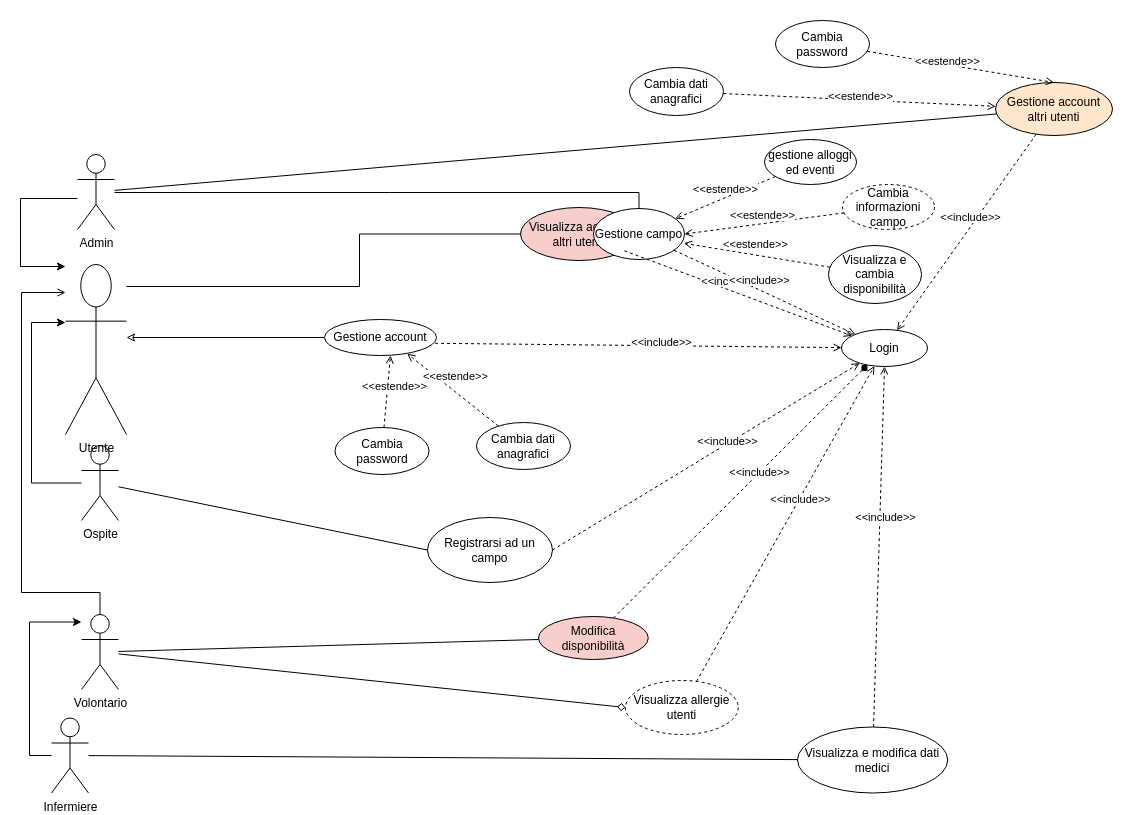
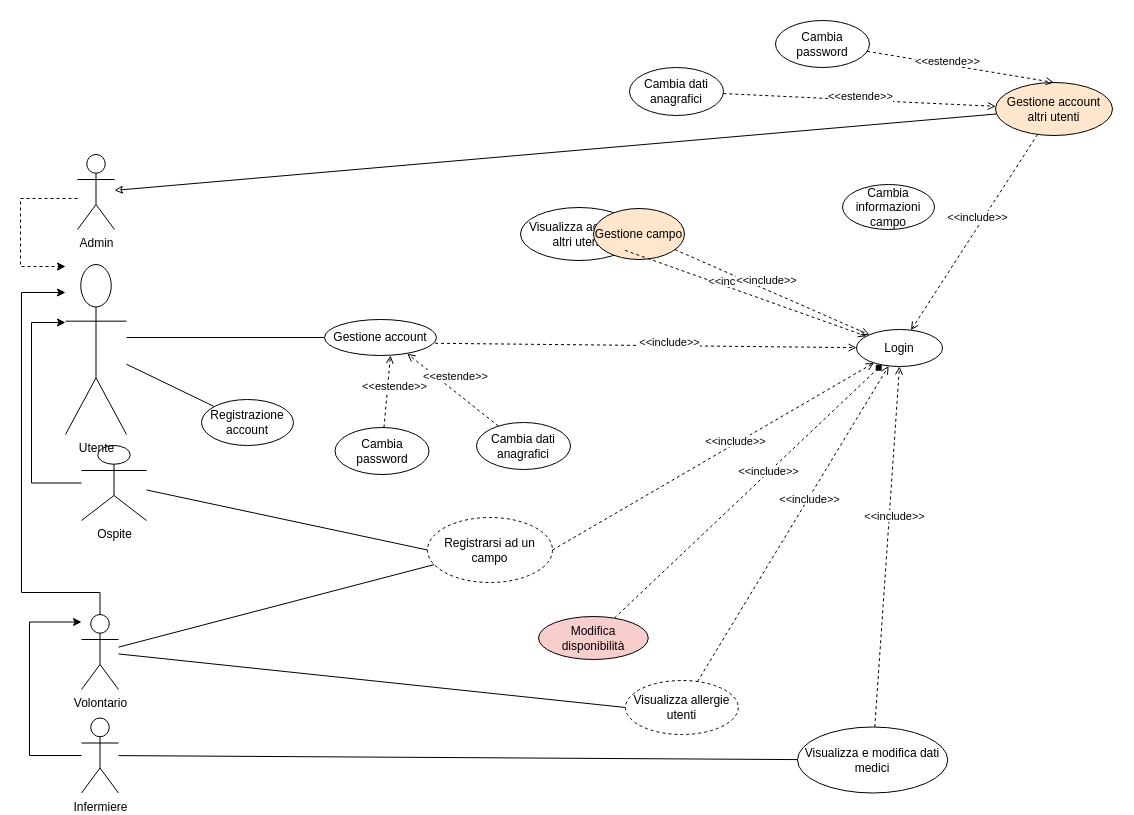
- <mxCell id="51" value="gestione alloggi ed eventi" style="ellipse;whiteSpace=wrap;html=1;" vertex="1" parent="1"><mxGeometry x="764" y="139" width="92" height="45" as="geometry" /></mxCell>
- <mxCell id="30" style="rounded=0;orthogonalLoop=1;jettySize=auto;html=1;labelBackgroundColor=#FFFFFF;endArrow=none;endFill=0;" parent="1" source="31" target="29" edge="1"><mxGeometry relative="1" as="geometry"><mxPoint x="395.06" y="620" as="targetPoint" /></mxGeometry></mxCell>
+ <mxCell id="30" style="rounded=0;orthogonalLoop=1;jettySize=auto;html=1;labelBackgroundColor=#FFFFFF;endArrow=classic;endFill=0;" parent="1" source="31" target="29" edge="1"><mxGeometry relative="1" as="geometry"><mxPoint x="395.06" y="620" as="targetPoint" /></mxGeometry></mxCell>
- <mxCell id="32" style="edgeStyle=orthogonalEdgeStyle;rounded=0;orthogonalLoop=1;jettySize=auto;html=1;labelBackgroundColor=#FFFFFF;endArrow=none;endFill=0;" parent="1" source="33" target="29" edge="1"><mxGeometry relative="1" as="geometry"><Array as="points"><mxPoint x="389" y="192" /><mxPoint x="389" y="192" /></Array></mxGeometry></mxCell>
- <mxCell id="52" value="&lt;span style=&quot;background-color: rgb(255, 255, 255);&quot;&gt;&amp;lt;&amp;lt;estende&amp;gt;&amp;gt;&lt;/span&gt;" style="edgeStyle=none;html=1;endArrow=open;verticalAlign=bottom;dashed=1;labelBackgroundColor=none;rounded=0;" edge="1" parent="1" source="51" target="33"><mxGeometry x="0.013" y="1" width="160" relative="1" as="geometry"><mxPoint x="798" y="189" as="sourcePoint" /><mxPoint x="638" y="211" as="targetPoint" /><mxPoint as="offset" /><Array as="points" /></mxGeometry></mxCell>
- <mxCell id="40" value="Cambia informazioni campo" style="ellipse;whiteSpace=wrap;html=1;dashed=1;" parent="1" vertex="1"><mxGeometry x="842" y="184" width="92" height="45" as="geometry" /></mxCell>
+ <mxCell id="40" value="Cambia informazioni campo" style="ellipse;whiteSpace=wrap;html=1;" parent="1" vertex="1"><mxGeometry x="842" y="184" width="92" height="45" as="geometry" /></mxCell>
- <mxCell id="28" style="edgeStyle=orthogonalEdgeStyle;rounded=0;orthogonalLoop=1;jettySize=auto;html=1;endArrow=classic;endFill=1;" parent="1" source="29" target="48" edge="1"><mxGeometry relative="1" as="geometry"><mxPoint x="39.609" y="-206.652" as="targetPoint" /><mxPoint x="83" y="-144" as="sourcePoint" /><Array as="points"><mxPoint x="20" y="198" /><mxPoint x="20" y="266" /></Array></mxGeometry></mxCell>
+ <mxCell id="28" style="edgeStyle=orthogonalEdgeStyle;rounded=0;orthogonalLoop=1;jettySize=auto;html=1;endArrow=classic;endFill=1;dashed=1;" parent="1" source="29" target="48" edge="1"><mxGeometry relative="1" as="geometry"><mxPoint x="39.609" y="-206.652" as="targetPoint" /><mxPoint x="83" y="-144" as="sourcePoint" /><Array as="points"><mxPoint x="20" y="198" /><mxPoint x="20" y="266" /></Array></mxGeometry></mxCell>
- <mxCell id="41" value="&lt;span style=&quot;background-color: rgb(255, 255, 255);&quot;&gt;&amp;lt;&amp;lt;estende&amp;gt;&amp;gt;&lt;/span&gt;" style="edgeStyle=none;html=1;endArrow=open;verticalAlign=bottom;dashed=1;labelBackgroundColor=none;rounded=0;entryX=1;entryY=0.5;entryDx=0;entryDy=0;" parent="1" source="40" target="33" edge="1"><mxGeometry x="0.013" y="1" width="160" relative="1" as="geometry"><mxPoint x="515.178" y="992.656" as="sourcePoint" /><mxPoint x="583.805" y="880.281" as="targetPoint" /><mxPoint as="offset" /><Array as="points" /></mxGeometry></mxCell>
- <mxCell id="12" value="Visualizza account altri utenti" style="ellipse;whiteSpace=wrap;html=1;fillColor=#f8cecc;" parent="1" vertex="1"><mxGeometry x="520" y="207" width="117" height="53" as="geometry" /></mxCell>
+ <mxCell id="12" value="Visualizza account altri utenti" style="ellipse;whiteSpace=wrap;html=1;" parent="1" vertex="1"><mxGeometry x="520" y="207" width="117" height="53" as="geometry" /></mxCell>
- <mxCell id="33" value="Gestione campo" style="ellipse;whiteSpace=wrap;html=1;" parent="1" vertex="1"><mxGeometry x="593" y="208" width="91" height="51" as="geometry" /></mxCell>
+ <mxCell id="33" value="Gestione campo" style="ellipse;whiteSpace=wrap;html=1;fillColor=#ffe6cc;" parent="1" vertex="1"><mxGeometry x="593" y="208" width="91" height="51" as="geometry" /></mxCell>
- <mxCell id="39" value="&lt;span style=&quot;background-color: rgb(255, 255, 255);&quot;&gt;&amp;lt;&amp;lt;estende&amp;gt;&amp;gt;&lt;/span&gt;" style="edgeStyle=none;html=1;endArrow=open;verticalAlign=bottom;dashed=1;labelBackgroundColor=none;rounded=0;entryX=0.992;entryY=0.682;entryDx=0;entryDy=0;entryPerimeter=0;" parent="1" source="38" target="33" edge="1"><mxGeometry x="0.032" y="-1" width="160" relative="1" as="geometry"><mxPoint x="644.43" y="952.5" as="sourcePoint" /><mxPoint x="548.81" y="868" as="targetPoint" /><mxPoint as="offset" /><Array as="points" /></mxGeometry></mxCell>
- <mxCell id="38" value="Visualizza e cambia disponibilità" style="ellipse;whiteSpace=wrap;html=1;" parent="1" vertex="1"><mxGeometry x="828" y="245" width="93" height="58" as="geometry" /></mxCell>
- <mxCell id="11" style="rounded=0;orthogonalLoop=1;jettySize=auto;html=1;labelBackgroundColor=#FFFFFF;endArrow=none;endFill=0;edgeStyle=orthogonalEdgeStyle;" parent="1" source="12" target="48" edge="1"><mxGeometry relative="1" as="geometry"><mxPoint x="309" y="240.714" as="targetPoint" /><Array as="points"><mxPoint x="359" y="286" /></Array></mxGeometry></mxCell>
- <mxCell id="14" style="edgeStyle=orthogonalEdgeStyle;rounded=0;orthogonalLoop=1;jettySize=auto;html=1;endArrow=open;endFill=1;" parent="1" source="16" target="48" edge="1"><mxGeometry relative="1" as="geometry"><mxPoint x="333" y="381" as="targetPoint" /><Array as="points"><mxPoint x="21" y="592" /><mxPoint x="21" y="292" /></Array></mxGeometry></mxCell>
+ <mxCell id="14" style="edgeStyle=orthogonalEdgeStyle;rounded=0;orthogonalLoop=1;jettySize=auto;html=1;endArrow=classic;endFill=1;" parent="1" source="16" target="48" edge="1"><mxGeometry relative="1" as="geometry"><mxPoint x="333" y="381" as="targetPoint" /><Array as="points"><mxPoint x="21" y="592" /><mxPoint x="21" y="292" /></Array></mxGeometry></mxCell>
- <mxCell id="9" style="edgeStyle=orthogonalEdgeStyle;rounded=0;orthogonalLoop=1;jettySize=auto;html=1;labelBackgroundColor=#FFFFFF;endArrow=classic;endFill=0;" parent="1" source="10" target="48" edge="1"><mxGeometry relative="1" as="geometry"><Array as="points"><mxPoint x="383" y="333" /><mxPoint x="383" y="333" /></Array></mxGeometry></mxCell>
+ <mxCell id="9" style="edgeStyle=orthogonalEdgeStyle;rounded=0;orthogonalLoop=1;jettySize=auto;html=1;labelBackgroundColor=#FFFFFF;endArrow=none;endFill=0;" parent="1" source="10" target="48" edge="1"><mxGeometry relative="1" as="geometry"><Array as="points"><mxPoint x="383" y="333" /><mxPoint x="383" y="333" /></Array></mxGeometry></mxCell>
- <mxCell id="42" value="Login" style="ellipse;whiteSpace=wrap;html=1;" parent="1" vertex="1"><mxGeometry x="841" y="329" width="86" height="37" as="geometry" /></mxCell>
+ <mxCell id="42" value="Login" style="ellipse;whiteSpace=wrap;html=1;" parent="1" vertex="1"><mxGeometry x="856" y="329" width="86" height="37" as="geometry" /></mxCell>
+ <mxCell id="6" style="rounded=0;orthogonalLoop=1;jettySize=auto;html=1;endArrow=none;endFill=0;" parent="1" source="7" target="48" edge="1"><mxGeometry relative="1" as="geometry" /></mxCell>
+ <mxCell id="7" value="Registrazione account" style="ellipse;whiteSpace=wrap;html=1;" parent="1" vertex="1"><mxGeometry x="201" y="399" width="92" height="46" as="geometry" /></mxCell>
- <mxCell id="4" value="Ospite" style="shape=umlActor;html=1;verticalLabelPosition=bottom;verticalAlign=top;align=center;" parent="1" vertex="1"><mxGeometry x="81" y="445" width="37" height="75" as="geometry" /></mxCell>
+ <mxCell id="4" value="Ospite" style="shape=umlActor;html=1;verticalLabelPosition=bottom;verticalAlign=top;align=center;" parent="1" vertex="1"><mxGeometry x="81" y="445" width="65" height="75" as="geometry" /></mxCell>
- <mxCell id="5" value="Registrarsi ad un campo" style="ellipse;whiteSpace=wrap;html=1;" parent="1" vertex="1"><mxGeometry x="427" y="517" width="125" height="65" as="geometry" /></mxCell>
+ <mxCell id="5" value="Registrarsi ad un campo" style="ellipse;whiteSpace=wrap;html=1;dashed=1;" parent="1" vertex="1"><mxGeometry x="427" y="517" width="125" height="65" as="geometry" /></mxCell>
+ <mxCell id="15" style="edgeStyle=none;rounded=0;orthogonalLoop=1;jettySize=auto;html=1;endArrow=none;endFill=0;" parent="1" source="16" target="5" edge="1"><mxGeometry relative="1" as="geometry" /></mxCell>
- <mxCell id="18" style="edgeStyle=none;rounded=0;orthogonalLoop=1;jettySize=auto;html=1;labelBackgroundColor=#FFFFFF;endArrow=none;endFill=0;" parent="1" source="19" target="16" edge="1"><mxGeometry relative="1" as="geometry"><mxPoint x="643" y="451" as="targetPoint" /></mxGeometry></mxCell>
- <mxCell id="13" style="edgeStyle=none;rounded=0;orthogonalLoop=1;jettySize=auto;html=1;labelBackgroundColor=#FFFFFF;endArrow=diamond;endFill=0;entryX=0;entryY=0.5;entryDx=0;entryDy=0;" parent="1" source="16" target="17" edge="1"><mxGeometry relative="1" as="geometry"><mxPoint x="735" y="415.571" as="targetPoint" /></mxGeometry></mxCell>
+ <mxCell id="13" style="edgeStyle=none;rounded=0;orthogonalLoop=1;jettySize=auto;html=1;labelBackgroundColor=#FFFFFF;endArrow=none;endFill=0;entryX=0;entryY=0.5;entryDx=0;entryDy=0;" parent="1" source="16" target="17" edge="1"><mxGeometry relative="1" as="geometry"><mxPoint x="735" y="415.571" as="targetPoint" /></mxGeometry></mxCell>
- <mxCell id="21" value="Infermiere" style="shape=umlActor;html=1;verticalLabelPosition=bottom;verticalAlign=top;align=center;" parent="1" vertex="1"><mxGeometry x="51" y="717.5" width="37" height="75" as="geometry" /></mxCell>
+ <mxCell id="21" value="Infermiere" style="shape=umlActor;html=1;verticalLabelPosition=bottom;verticalAlign=top;align=center;" parent="1" vertex="1"><mxGeometry x="81" y="717.5" width="37" height="75" as="geometry" /></mxCell>
